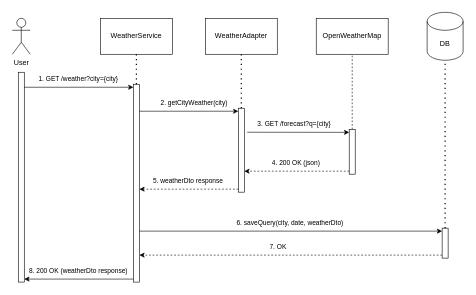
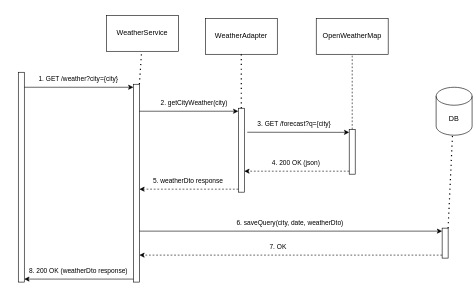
- <mxCell id="2" value="User" style="shape=umlActor;verticalLabelPosition=bottom;verticalAlign=top;html=1;outlineConnect=0;" vertex="1" parent="1"><mxGeometry x="20" y="30" width="30" height="60" as="geometry" /></mxCell>
- <mxCell id="6" value="WeatherService" style="rounded=0;whiteSpace=wrap;html=1;" vertex="1" parent="1"><mxGeometry x="167" y="30" width="120" height="60" as="geometry" /></mxCell>
+ <mxCell id="6" value="WeatherService" style="rounded=0;whiteSpace=wrap;html=1;" vertex="1" parent="1"><mxGeometry x="177" y="25" width="120" height="60" as="geometry" /></mxCell>
- <mxCell id="9" value="DB" style="shape=cylinder3;whiteSpace=wrap;html=1;boundedLbl=1;backgroundOutline=1;size=15;" vertex="1" parent="1"><mxGeometry x="712" y="20" width="60" height="80" as="geometry" /></mxCell>
+ <mxCell id="9" value="DB" style="shape=cylinder3;whiteSpace=wrap;html=1;boundedLbl=1;backgroundOutline=1;size=15;" vertex="1" parent="1"><mxGeometry x="727" y="145" width="60" height="80" as="geometry" /></mxCell>
